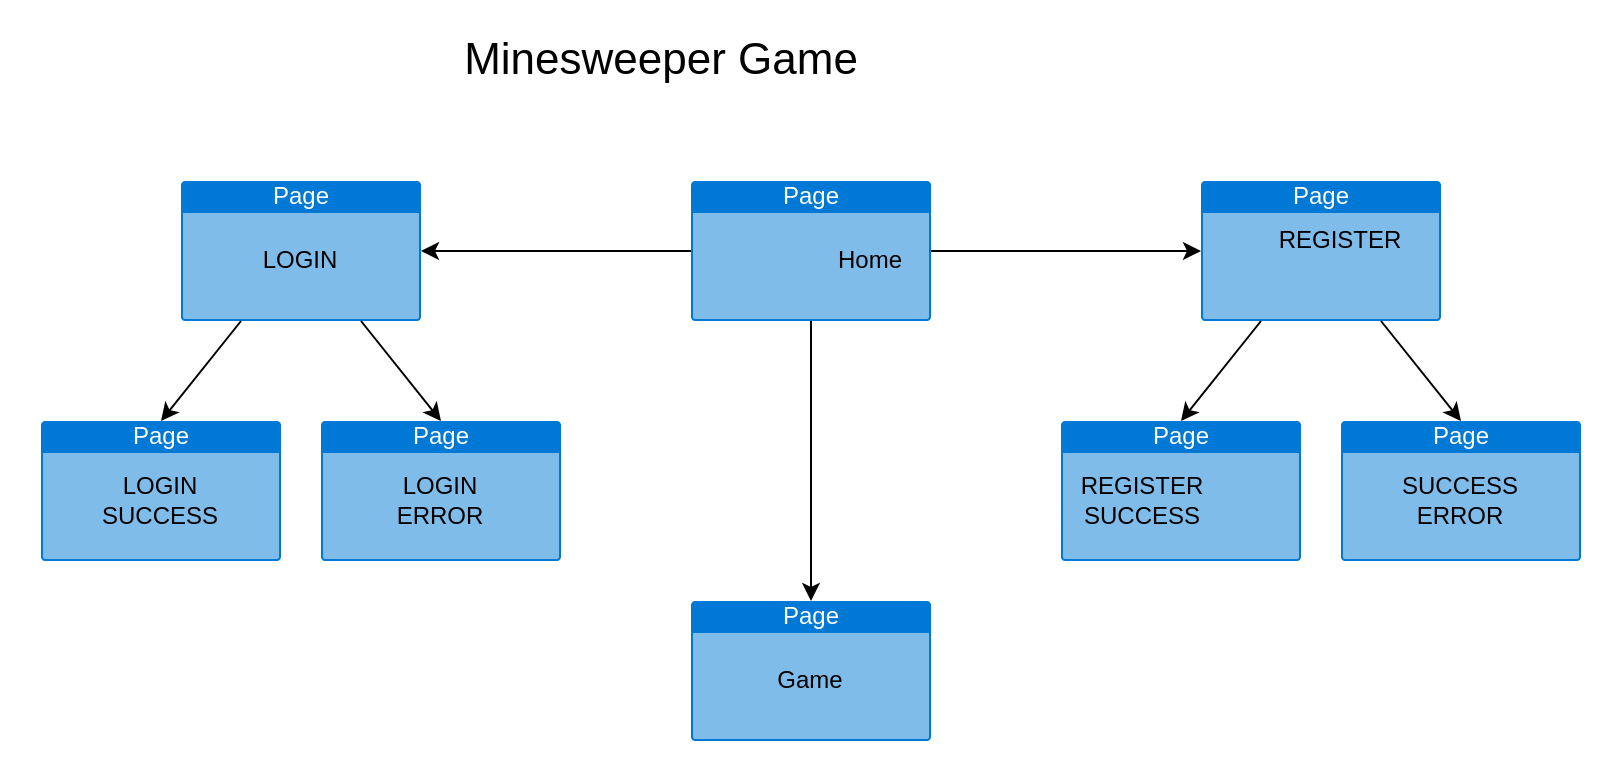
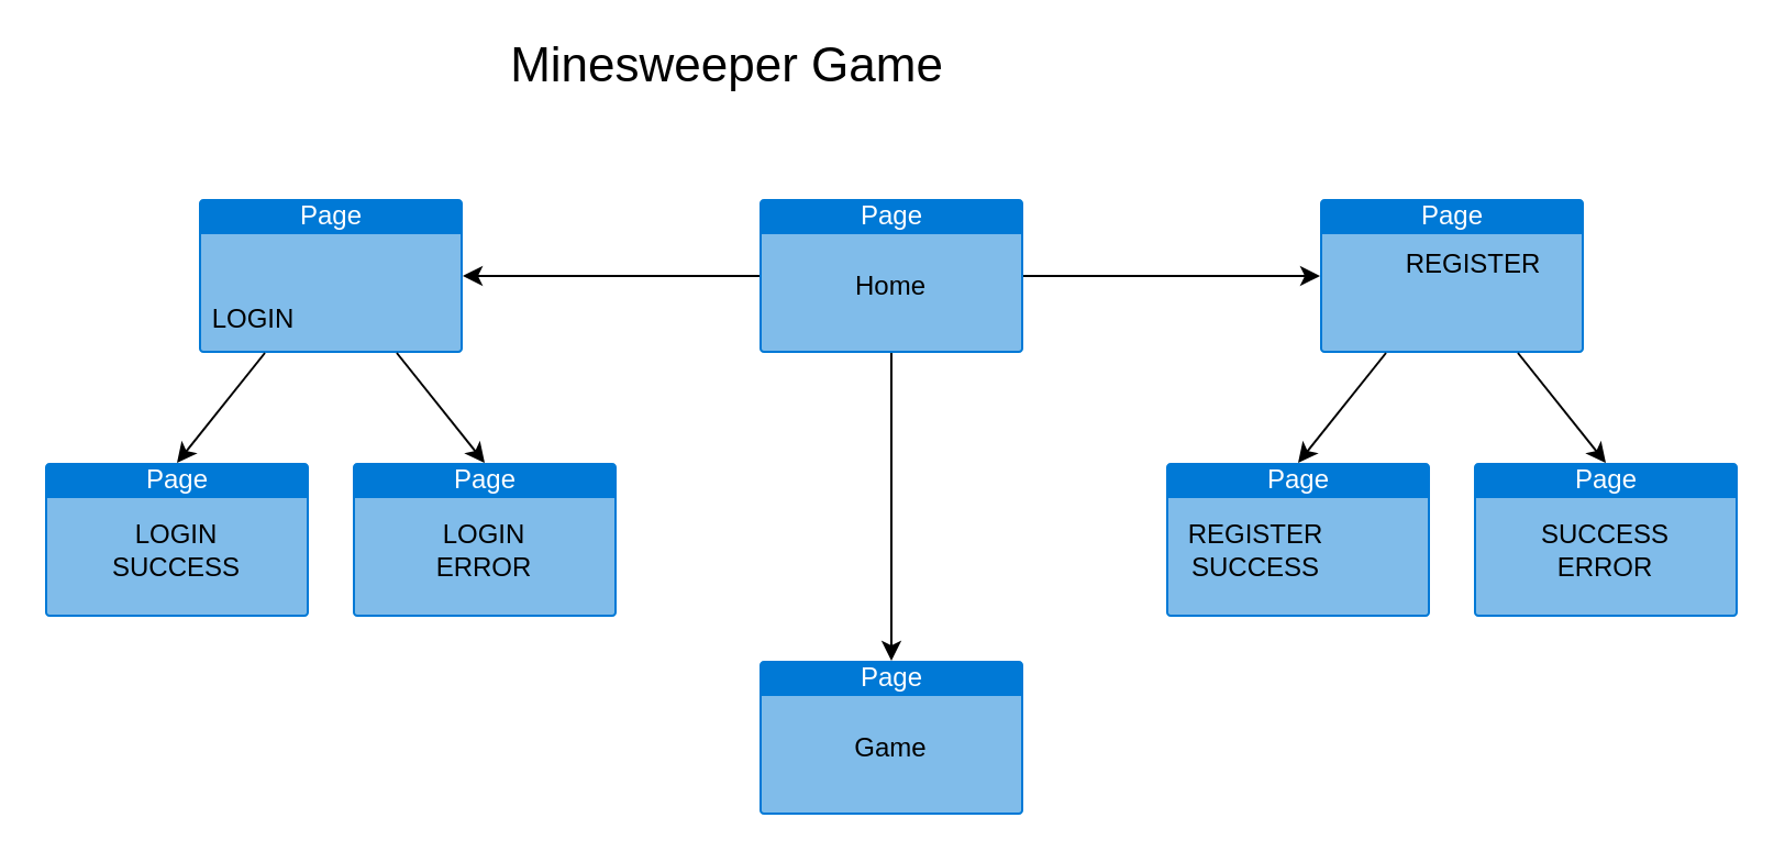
- <mxCell id="3" value="LOGIN" style="text;html=1;strokeColor=none;fillColor=none;align=center;verticalAlign=middle;whiteSpace=wrap;rounded=0;" parent="1" vertex="1"><mxGeometry x="130" y="120" width="40" height="20" as="geometry" /></mxCell>
+ <mxCell id="3" value="LOGIN" style="text;html=1;strokeColor=none;fillColor=none;align=center;verticalAlign=middle;whiteSpace=wrap;rounded=0;" parent="1" vertex="1"><mxGeometry x="95" y="135" width="40" height="20" as="geometry" /></mxCell>
- <mxCell id="20" value="Home" style="text;html=1;strokeColor=none;fillColor=none;align=center;verticalAlign=middle;whiteSpace=wrap;rounded=0;" vertex="1" parent="1"><mxGeometry x="415" y="120" width="40" height="20" as="geometry" /></mxCell>
+ <mxCell id="20" value="Home" style="text;html=1;strokeColor=none;fillColor=none;align=center;verticalAlign=middle;whiteSpace=wrap;rounded=0;" vertex="1" parent="1"><mxGeometry x="385" y="120" width="40" height="20" as="geometry" /></mxCell>
